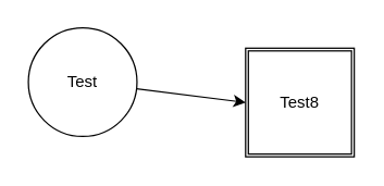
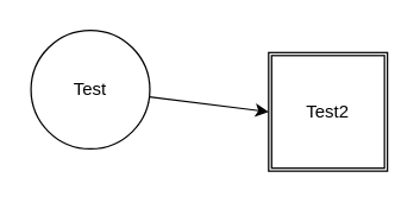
- <mxCell id="4" value="Test8" style="shape=ext;double=1;whiteSpace=wrap;html=1;aspect=fixed;" vertex="1" parent="1"><mxGeometry x="180" y="35" width="80" height="80" as="geometry" /></mxCell>
+ <mxCell id="4" value="Test2" style="shape=ext;double=1;whiteSpace=wrap;html=1;aspect=fixed;" vertex="1" parent="1"><mxGeometry x="180" y="35" width="80" height="80" as="geometry" /></mxCell>
